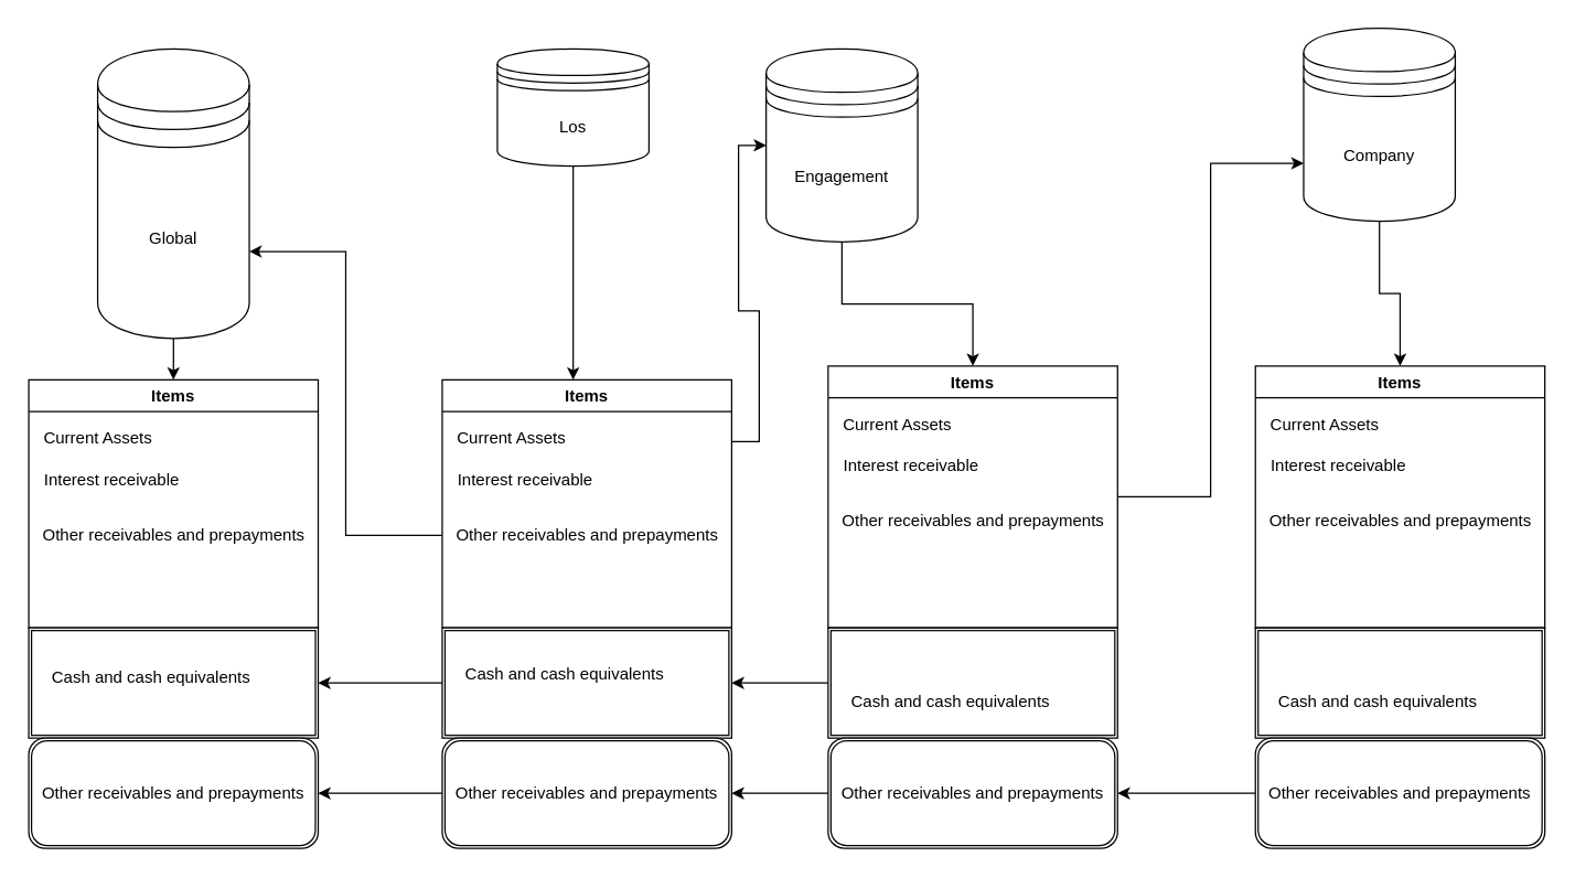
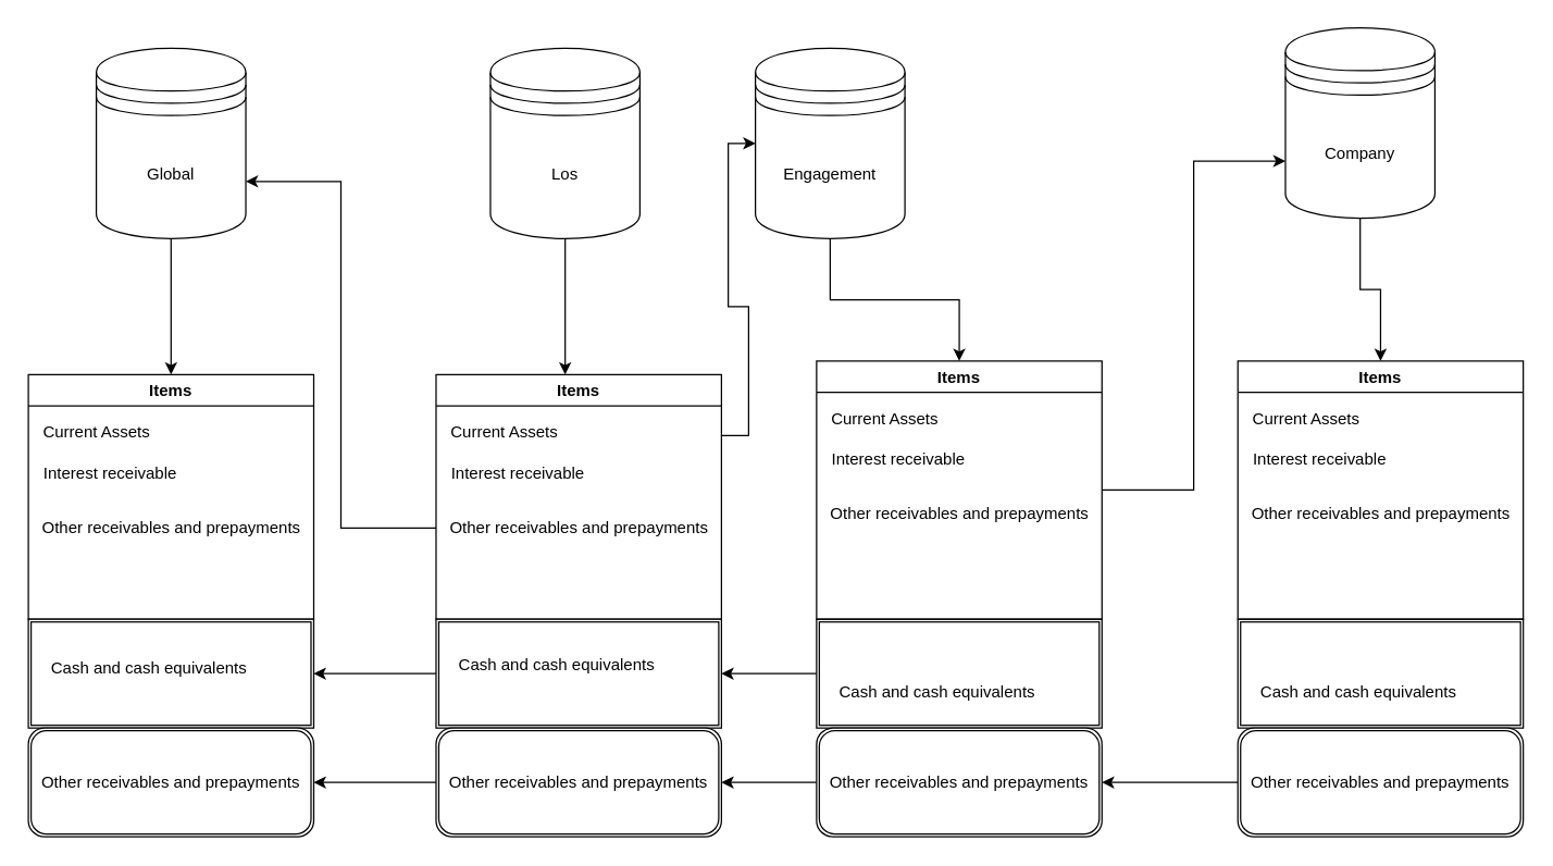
- <mxCell id="7" value="Los" style="shape=datastore;whiteSpace=wrap;html=1;" vertex="1" parent="1"><mxGeometry x="360" y="35" width="110" height="85" as="geometry" /></mxCell>
+ <mxCell id="7" value="Los" style="shape=datastore;whiteSpace=wrap;html=1;" vertex="1" parent="1"><mxGeometry x="360" y="35" width="110" height="140" as="geometry" /></mxCell>
- <mxCell id="5" value="Global" style="shape=datastore;whiteSpace=wrap;html=1;" parent="1" vertex="1"><mxGeometry x="70" y="35" width="110" height="210" as="geometry" /></mxCell>
+ <mxCell id="5" value="Global" style="shape=datastore;whiteSpace=wrap;html=1;" parent="1" vertex="1"><mxGeometry x="70" y="35" width="110" height="140" as="geometry" /></mxCell>
